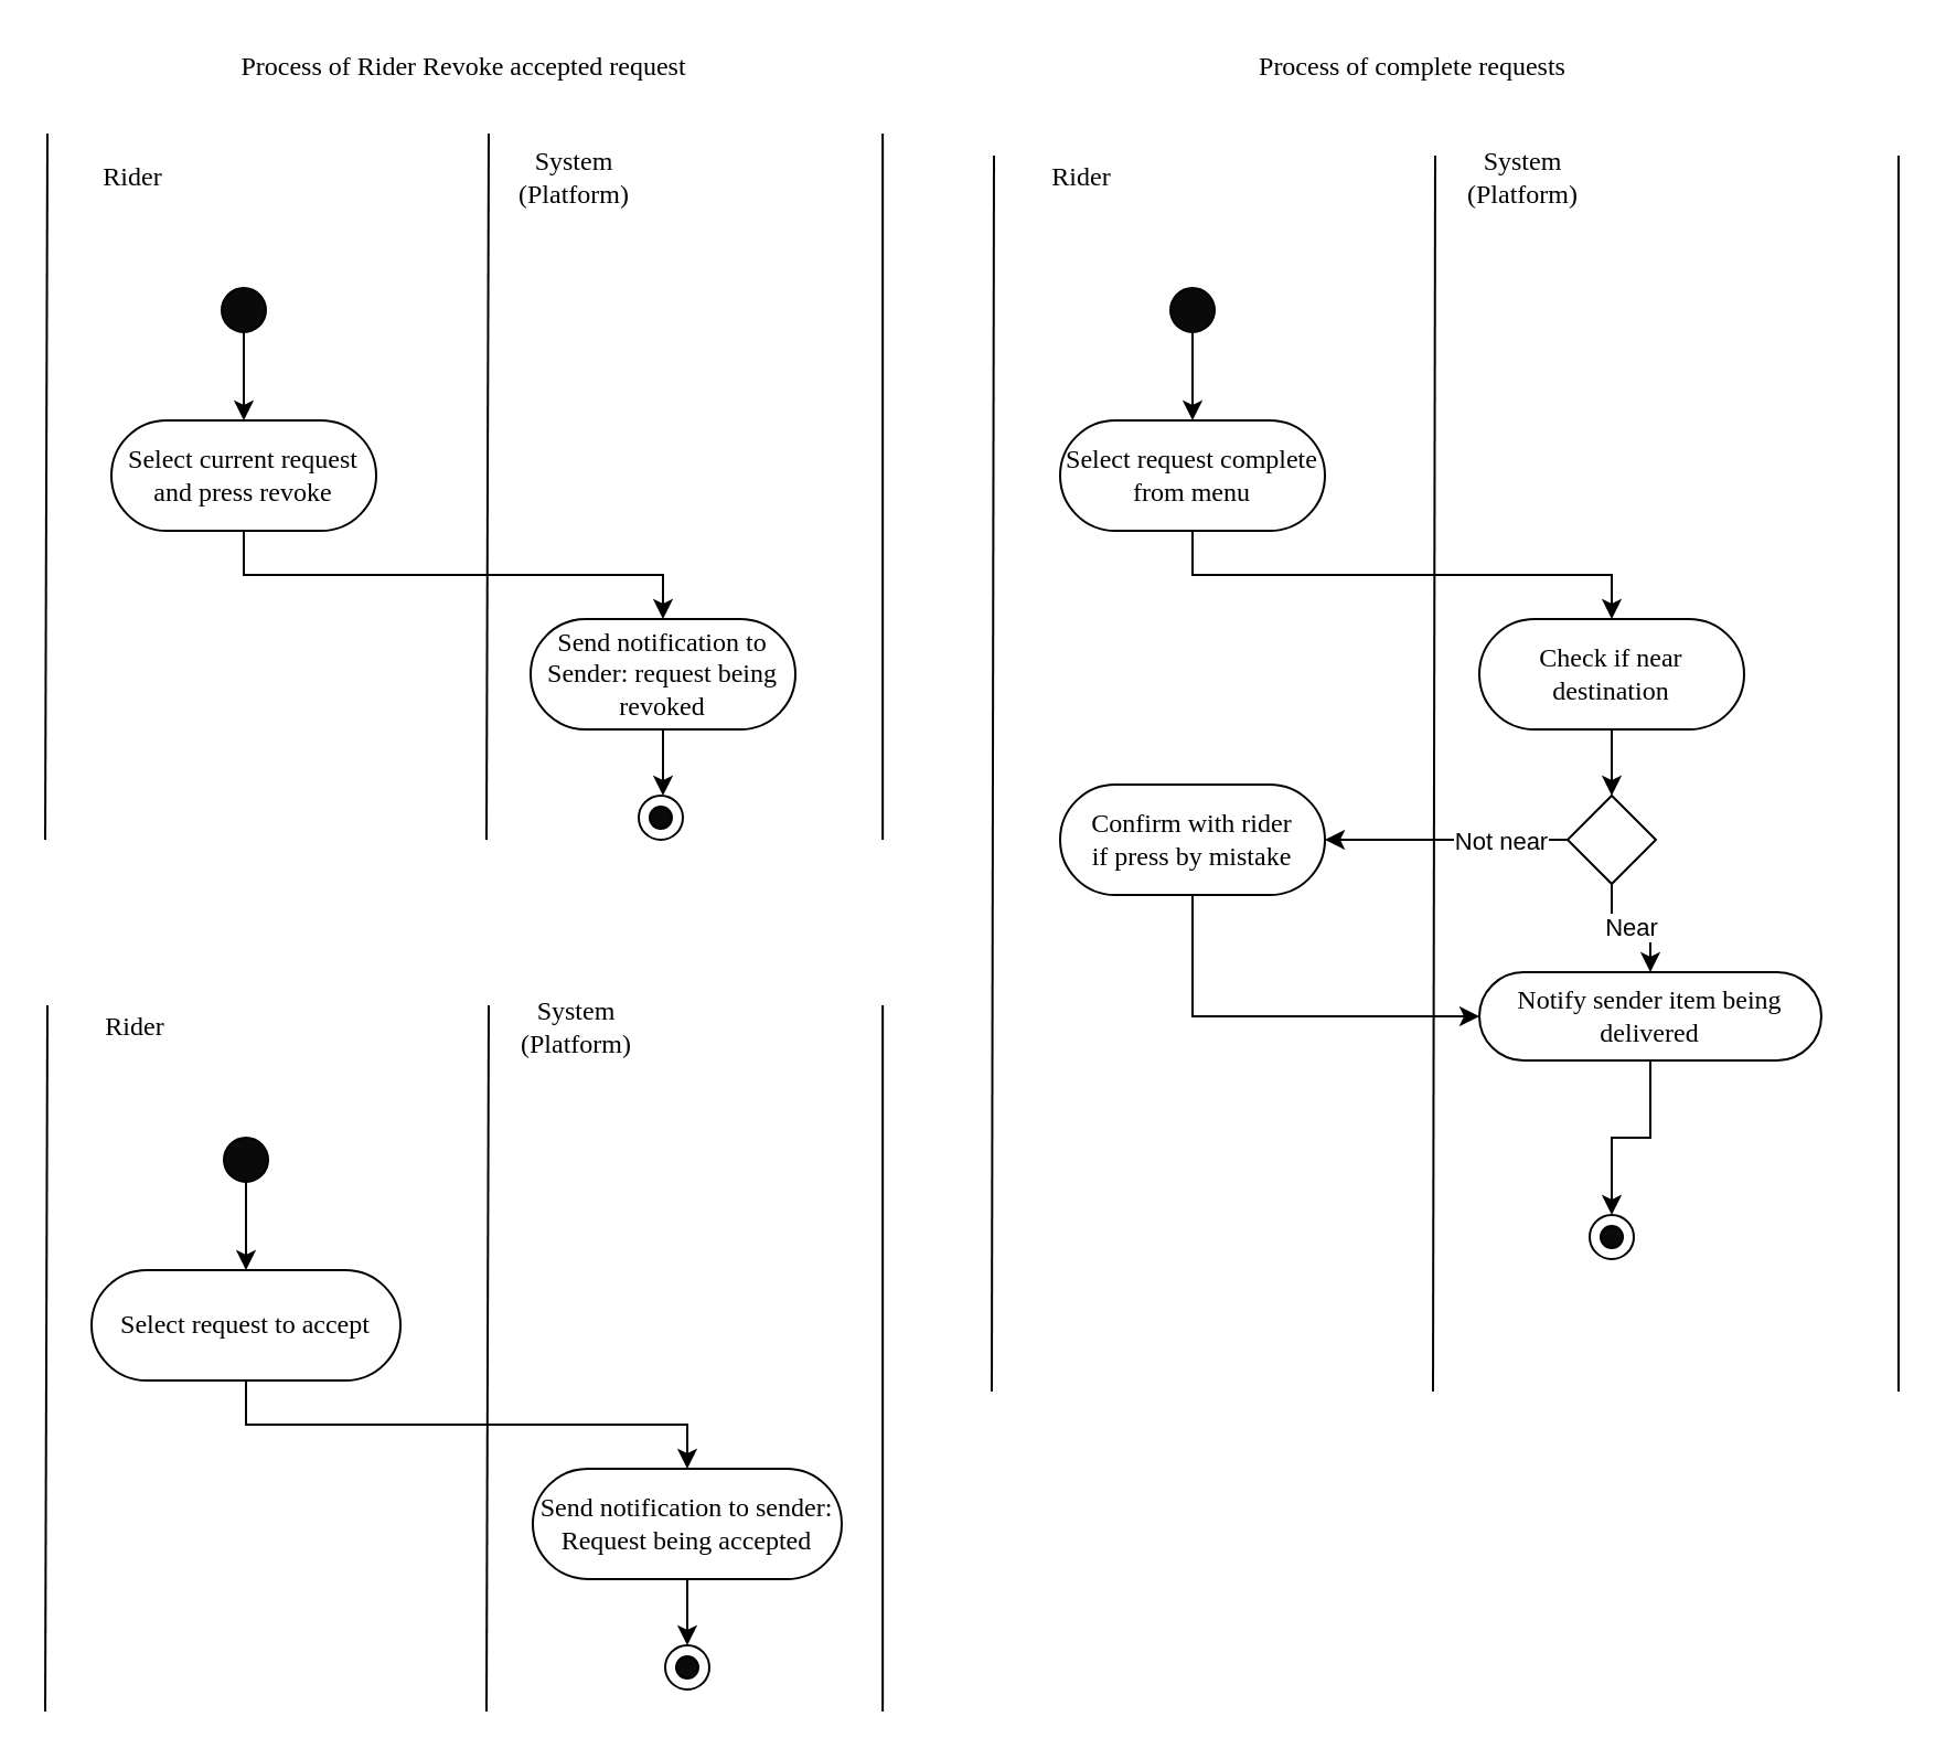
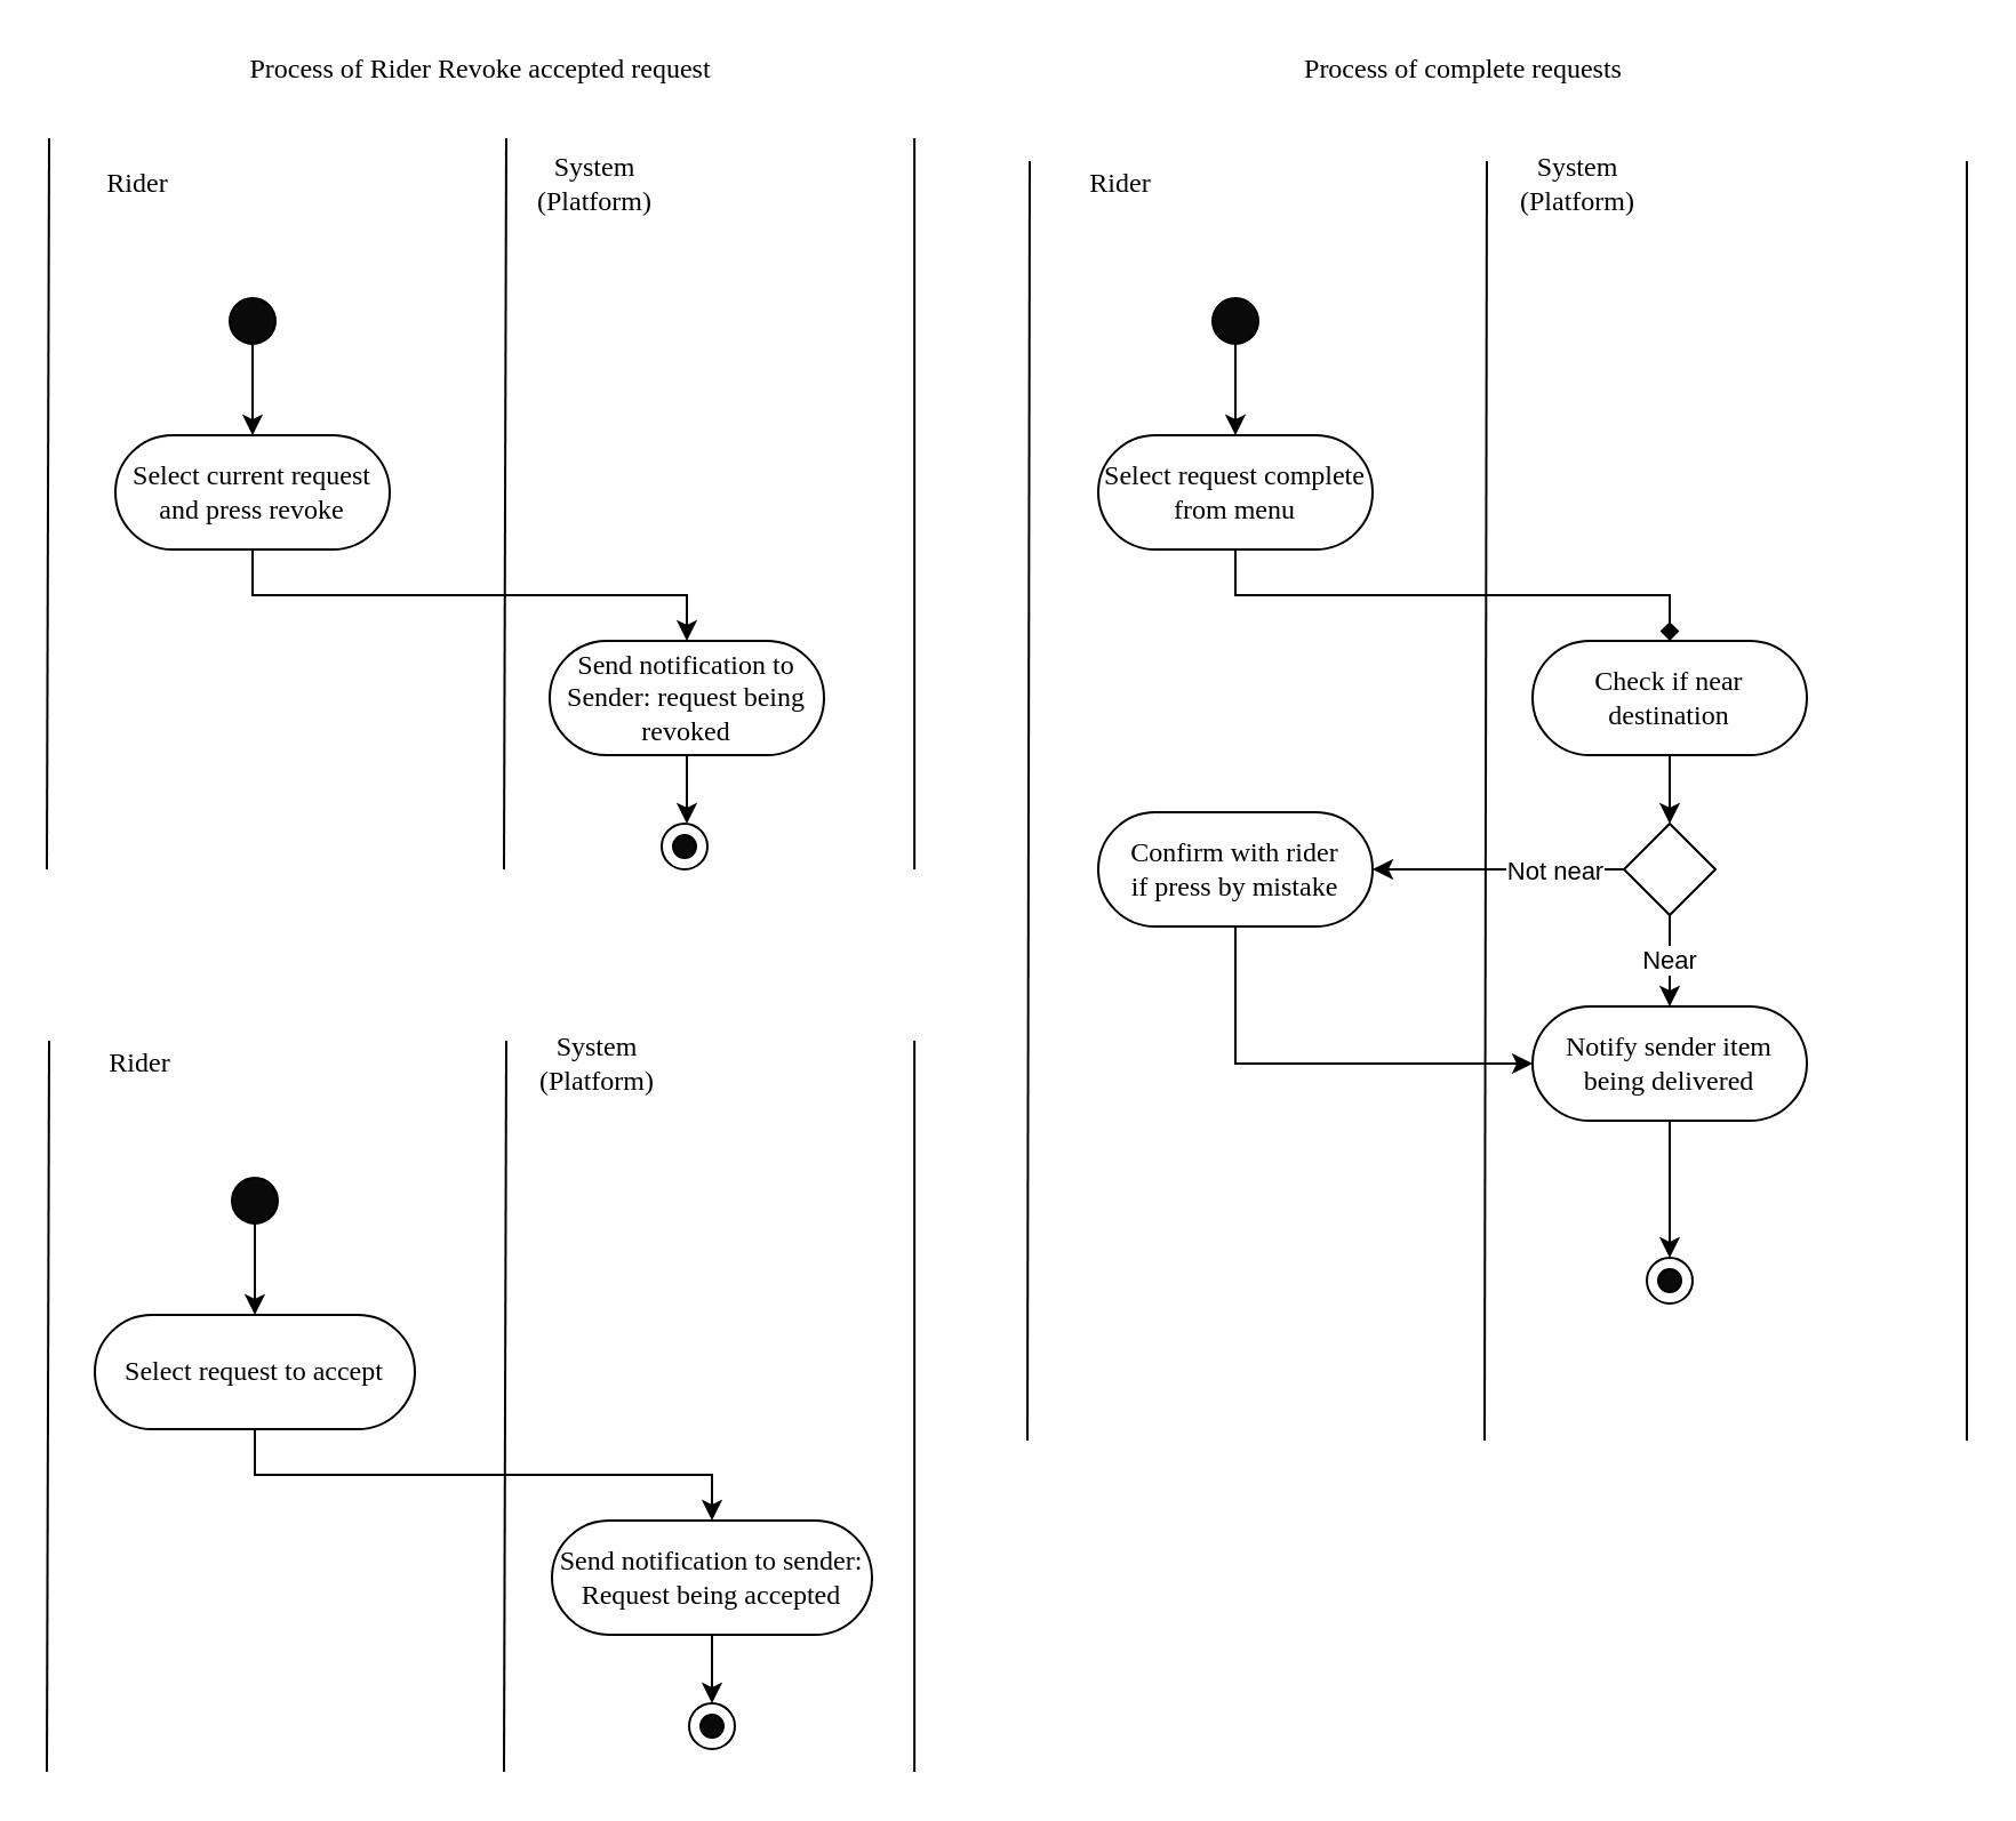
- <mxCell id="31" style="edgeStyle=orthogonalEdgeStyle;rounded=0;orthogonalLoop=1;jettySize=auto;html=1;exitX=0.5;exitY=1;exitDx=0;exitDy=0;entryX=0.5;entryY=0;entryDx=0;entryDy=0;strokeWidth=1;" parent="1" source="32" target="37" edge="1"><mxGeometry relative="1" as="geometry" /></mxCell>
+ <mxCell id="31" style="edgeStyle=orthogonalEdgeStyle;rounded=0;orthogonalLoop=1;jettySize=auto;html=1;exitX=0.5;exitY=1;exitDx=0;exitDy=0;entryX=0.5;entryY=0;entryDx=0;entryDy=0;strokeWidth=1;endArrow=diamond;" parent="1" source="32" target="37" edge="1"><mxGeometry relative="1" as="geometry" /></mxCell>
- <mxCell id="43" value="Notify sender item being delivered" style="rounded=1;whiteSpace=wrap;html=1;fontFamily=Times New Roman;fontSize=12;arcSize=50;" parent="1" vertex="1"><mxGeometry x="670" y="440" width="155" height="40" as="geometry" /></mxCell>
+ <mxCell id="43" value="Notify sender item being delivered" style="rounded=1;whiteSpace=wrap;html=1;fontFamily=Times New Roman;fontSize=12;arcSize=50;" parent="1" vertex="1"><mxGeometry x="670" y="440" width="120" height="50" as="geometry" /></mxCell>
